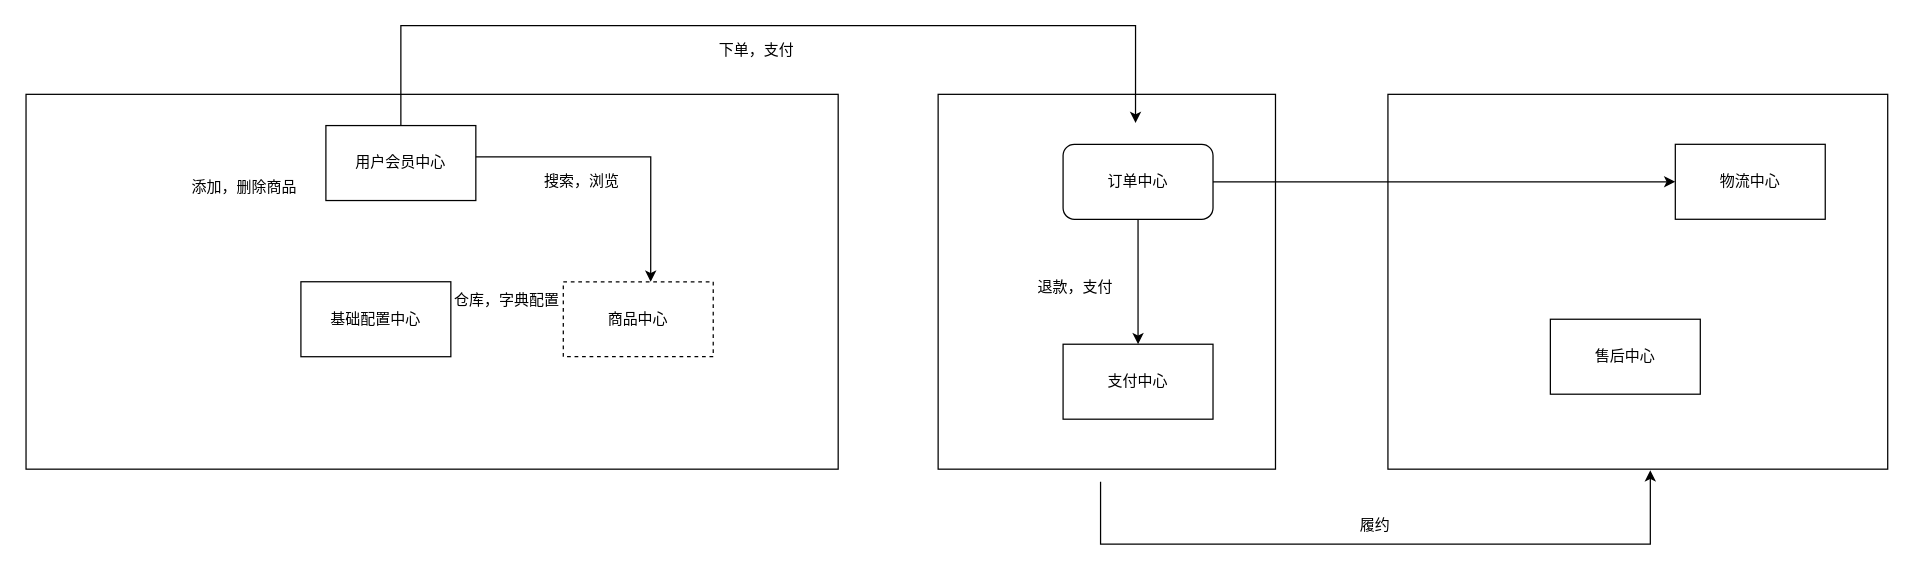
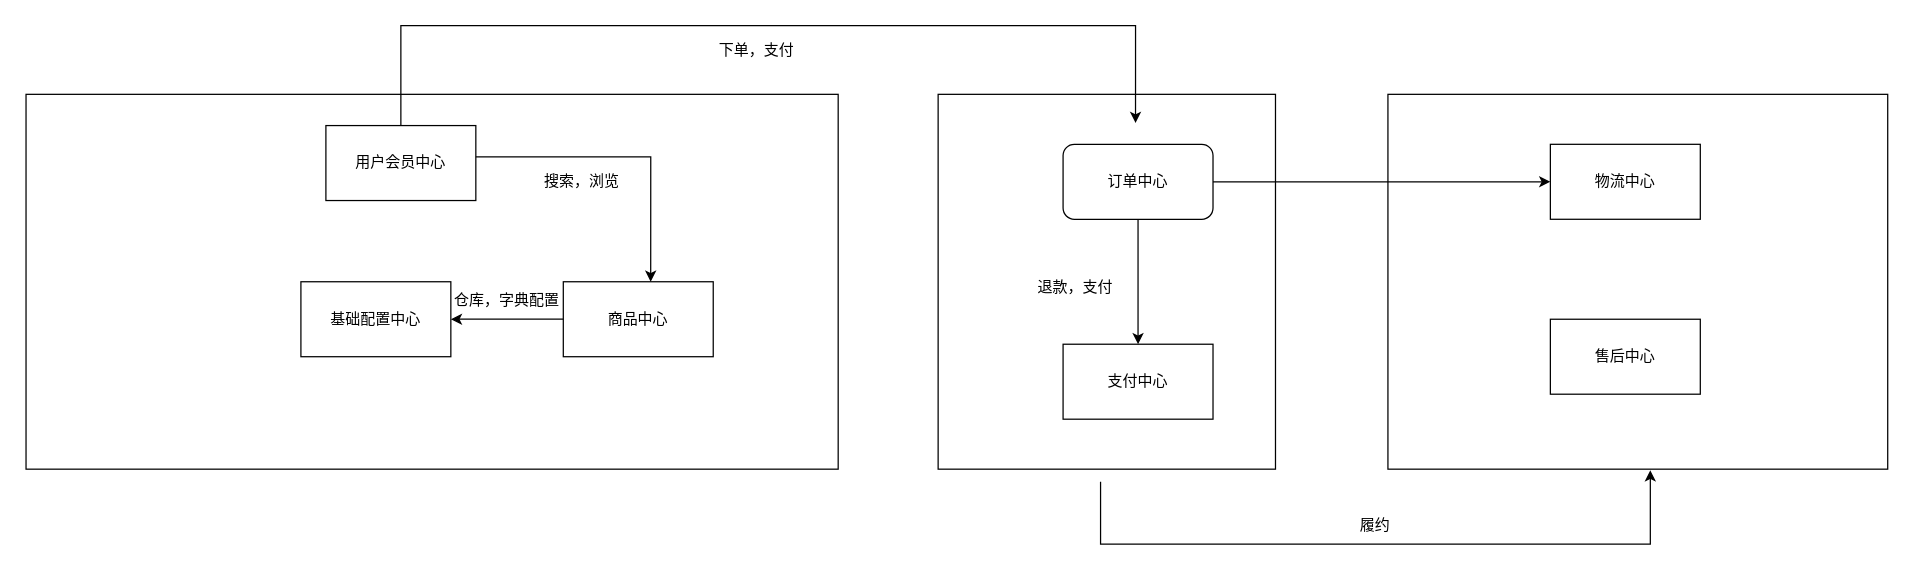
- <mxCell id="10" value="物流中心" style="rounded=0;whiteSpace=wrap;html=1;" vertex="1" parent="1"><mxGeometry x="1340" y="115" width="120" height="60" as="geometry" /></mxCell>
+ <mxCell id="10" value="物流中心" style="rounded=0;whiteSpace=wrap;html=1;" vertex="1" parent="1"><mxGeometry x="1240" y="115" width="120" height="60" as="geometry" /></mxCell>
- <mxCell id="20" value="添加，删除商品" style="text;html=1;strokeColor=none;fillColor=none;align=center;verticalAlign=middle;whiteSpace=wrap;rounded=0;" vertex="1" parent="1"><mxGeometry x="150" y="135" width="90" height="30" as="geometry" /></mxCell>
+ <mxCell id="17" value="" style="endArrow=classic;html=1;rounded=0;entryX=1;entryY=0.5;entryDx=0;entryDy=0;exitX=0;exitY=0.5;exitDx=0;exitDy=0;" edge="1" parent="1" source="5" target="9"><mxGeometry width="50" height="50" relative="1" as="geometry"><mxPoint x="450" y="375" as="sourcePoint" /><mxPoint x="500" y="325" as="targetPoint" /></mxGeometry></mxCell>
- <mxCell id="5" value="商品中心" style="rounded=0;whiteSpace=wrap;html=1;dashed=1;" vertex="1" parent="1"><mxGeometry x="450" y="225" width="120" height="60" as="geometry" /></mxCell>
+ <mxCell id="5" value="商品中心" style="rounded=0;whiteSpace=wrap;html=1;" vertex="1" parent="1"><mxGeometry x="450" y="225" width="120" height="60" as="geometry" /></mxCell>
